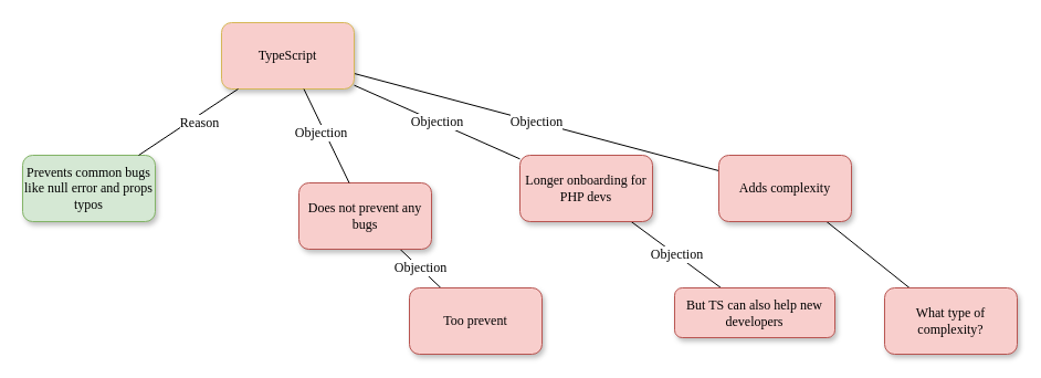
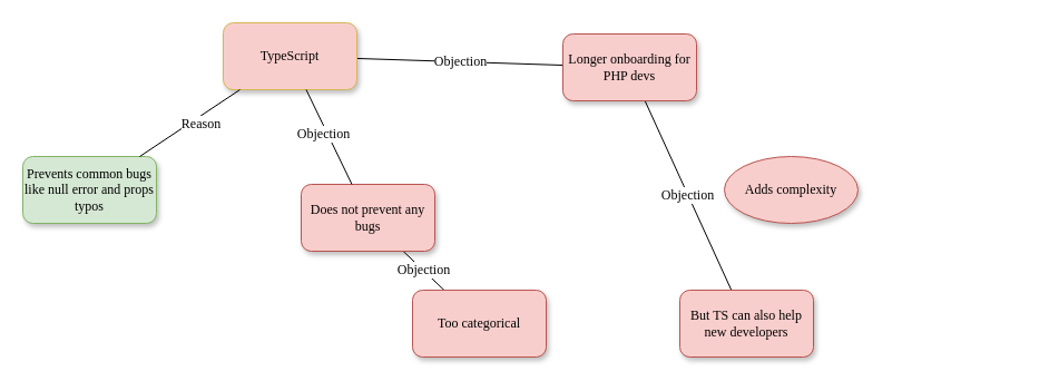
- <mxCell id="3" value="Objection" style="edgeStyle=none;rounded=0;orthogonalLoop=1;jettySize=auto;html=1;fontFamily=Verdana;fontSize=12;endArrow=none;endFill=0;" edge="1" parent="1" source="4" target="15"><mxGeometry relative="1" as="geometry" /></mxCell>
- <mxCell id="12" value="Longer onboarding for PHP devs" style="whiteSpace=wrap;html=1;rounded=1;shadow=1;labelBackgroundColor=none;strokeWidth=1;fontFamily=Verdana;fontSize=12;align=center;fillColor=#f8cecc;strokeColor=#b85450;" vertex="1" parent="1"><mxGeometry x="470" y="140" width="120" height="60" as="geometry" /></mxCell>
+ <mxCell id="12" value="Longer onboarding for PHP devs" style="whiteSpace=wrap;html=1;rounded=1;shadow=1;labelBackgroundColor=none;strokeWidth=1;fontFamily=Verdana;fontSize=12;align=center;fillColor=#f8cecc;strokeColor=#b85450;" vertex="1" parent="1"><mxGeometry x="505" y="30" width="120" height="60" as="geometry" /></mxCell>
- <mxCell id="15" value="Adds complexity" style="whiteSpace=wrap;html=1;rounded=1;shadow=1;labelBackgroundColor=none;strokeWidth=1;fontFamily=Verdana;fontSize=12;align=center;fillColor=#f8cecc;strokeColor=#b85450;" vertex="1" parent="1"><mxGeometry x="650" y="140" width="120" height="60" as="geometry" /></mxCell>
+ <mxCell id="15" value="Adds complexity" style="ellipse;whiteSpace=wrap;html=1;shadow=1;labelBackgroundColor=none;strokeWidth=1;fontFamily=Verdana;fontSize=12;align=center;fillColor=#f8cecc;strokeColor=#b85450;" vertex="1" parent="1"><mxGeometry x="650" y="140" width="120" height="60" as="geometry" /></mxCell>
- <mxCell id="14" value="" style="edgeStyle=none;rounded=0;orthogonalLoop=1;jettySize=auto;html=1;fontFamily=Verdana;fontSize=12;endArrow=none;endFill=0;" edge="1" parent="1" source="15" target="16"><mxGeometry relative="1" as="geometry" /></mxCell>
- <mxCell id="13" value="But TS can also help new developers" style="whiteSpace=wrap;html=1;rounded=1;shadow=1;labelBackgroundColor=none;strokeWidth=1;fontFamily=Verdana;fontSize=12;align=center;fillColor=#f8cecc;strokeColor=#b85450;" vertex="1" parent="1"><mxGeometry x="610" y="260" width="145" height="45" as="geometry" /></mxCell>
+ <mxCell id="13" value="But TS can also help new developers" style="whiteSpace=wrap;html=1;rounded=1;shadow=1;labelBackgroundColor=none;strokeWidth=1;fontFamily=Verdana;fontSize=12;align=center;fillColor=#f8cecc;strokeColor=#b85450;" vertex="1" parent="1"><mxGeometry x="610" y="260" width="120" height="60" as="geometry" /></mxCell>
- <mxCell id="10" value="Too prevent" style="whiteSpace=wrap;html=1;rounded=1;shadow=1;labelBackgroundColor=none;strokeWidth=1;fontFamily=Verdana;fontSize=12;align=center;fillColor=#f8cecc;strokeColor=#b85450;" parent="1" vertex="1"><mxGeometry x="370" y="260" width="120" height="60" as="geometry" /></mxCell>
+ <mxCell id="10" value="Too categorical" style="whiteSpace=wrap;html=1;rounded=1;shadow=1;labelBackgroundColor=none;strokeWidth=1;fontFamily=Verdana;fontSize=12;align=center;fillColor=#f8cecc;strokeColor=#b85450;" parent="1" vertex="1"><mxGeometry x="370" y="260" width="120" height="60" as="geometry" /></mxCell>
- <mxCell id="16" value="What type of complexity?" style="whiteSpace=wrap;html=1;rounded=1;shadow=1;labelBackgroundColor=none;strokeWidth=1;fontFamily=Verdana;fontSize=12;align=center;fillColor=#f8cecc;strokeColor=#b85450;" vertex="1" parent="1"><mxGeometry x="800" y="260" width="120" height="60" as="geometry" /></mxCell>
